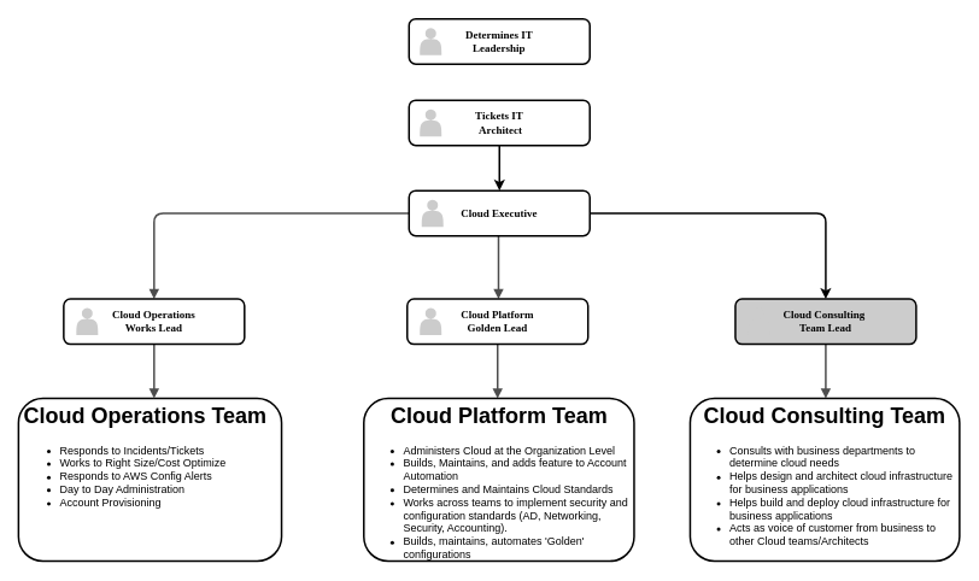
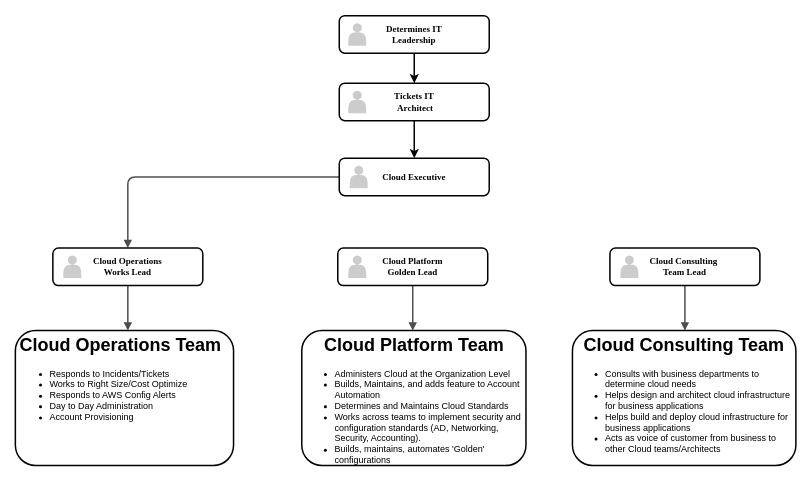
+ <mxCell id="20" value="" style="edgeStyle=orthogonalEdgeStyle;rounded=1;orthogonalLoop=1;jettySize=auto;html=1;strokeWidth=2;" edge="1" parent="1" source="21" target="18"><mxGeometry relative="1" as="geometry" /></mxCell>
- <mxCell id="10" style="edgeStyle=orthogonalEdgeStyle;rounded=1;orthogonalLoop=1;jettySize=auto;html=1;entryX=0.5;entryY=0;entryDx=0;entryDy=0;strokeWidth=2;" edge="1" parent="1" source="11" target="15"><mxGeometry relative="1" as="geometry" /></mxCell>
- <mxCell id="3" value="" style="edgeStyle=elbowEdgeStyle;rounded=1;html=1;labelBackgroundColor=none;endArrow=block;endFill=1;strokeColor=#4D4D4D;strokeWidth=2;fontFamily=Verdana;fontSize=12;fontStyle=1" parent="1" source="11" target="13" edge="1"><mxGeometry relative="1" as="geometry" /></mxCell>
- <mxCell id="15" value="Cloud Consulting&amp;nbsp;&lt;br&gt;Team Lead" style="whiteSpace=wrap;html=1;rounded=1;shadow=0;comic=0;strokeWidth=2;fontFamily=Verdana;align=center;fontSize=12;fontStyle=1;fillColor=#cccccc;" parent="1" vertex="1"><mxGeometry x="813" y="330" width="200" height="50" as="geometry" /></mxCell>
+ <mxCell id="15" value="Cloud Consulting&amp;nbsp;&lt;br&gt;Team Lead" style="whiteSpace=wrap;html=1;rounded=1;shadow=0;comic=0;strokeWidth=2;fontFamily=Verdana;align=center;fontSize=12;fontStyle=1" parent="1" vertex="1"><mxGeometry x="813" y="330" width="200" height="50" as="geometry" /></mxCell>
